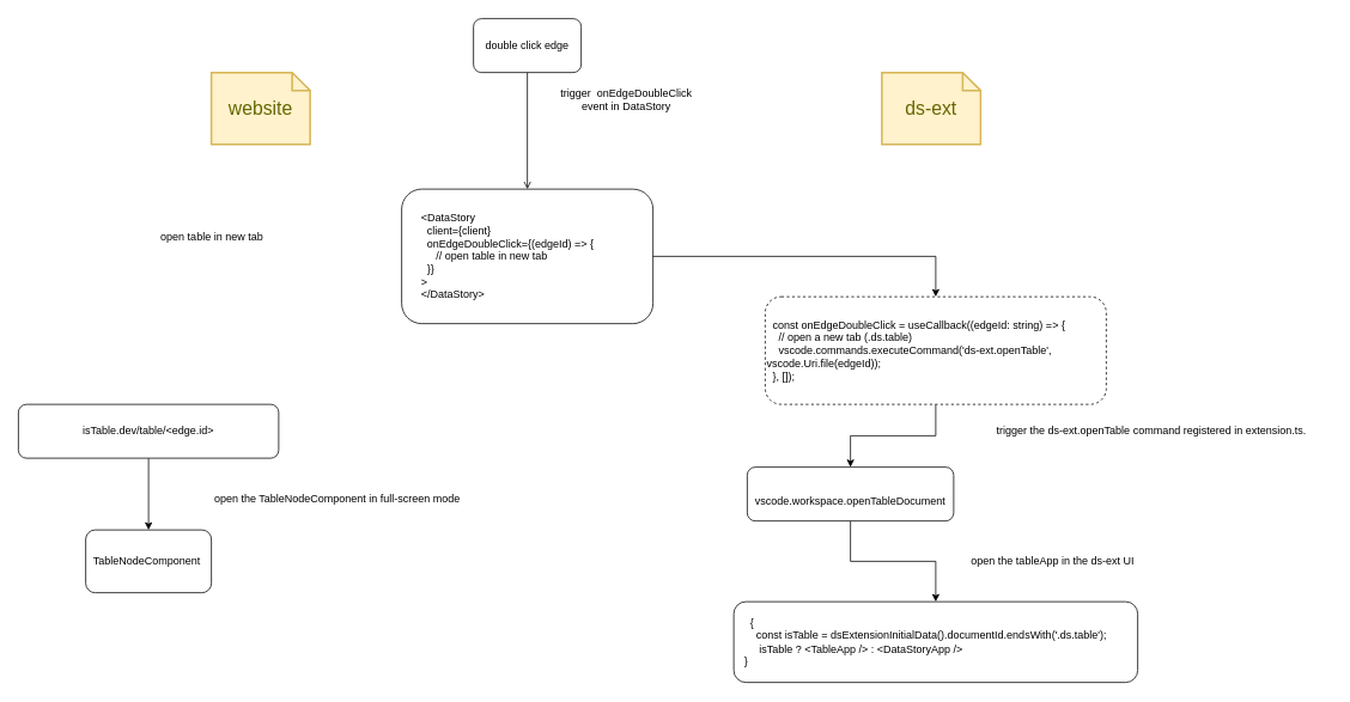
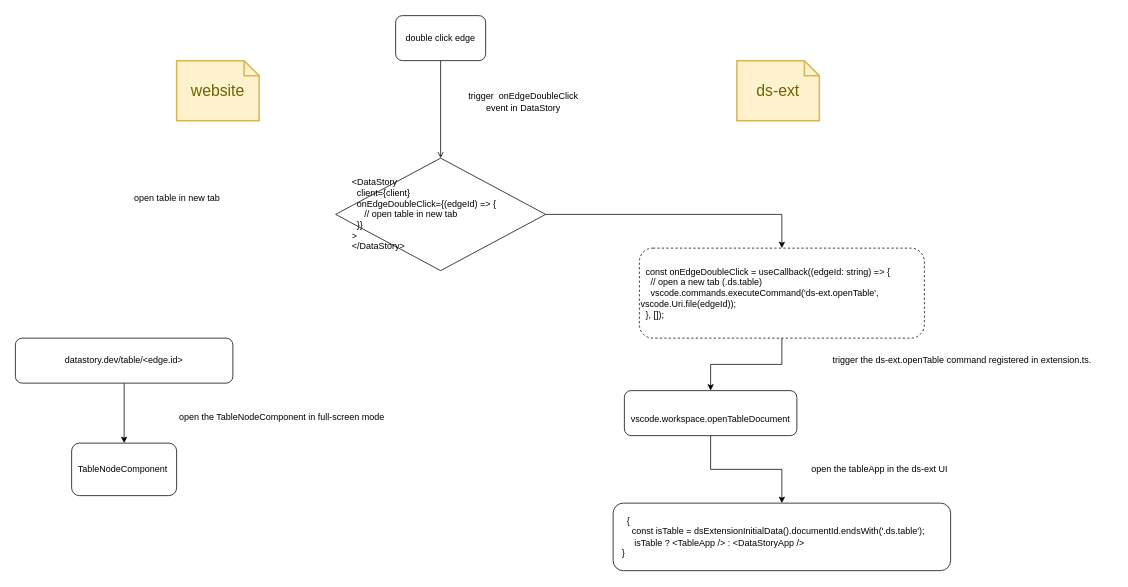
- <mxCell id="10" value="trigger&amp;nbsp;&amp;nbsp;&lt;span style=&quot;text-wrap-mode: wrap;&quot;&gt;onEdgeDoubleClick event in DataStory&lt;/span&gt;" style="text;html=1;align=center;verticalAlign=middle;resizable=0;points=[];autosize=1;strokeColor=none;fillColor=none;" vertex="1" parent="1"><mxGeometry x="552" y="95" width="290" height="30" as="geometry" /></mxCell>
+ <mxCell id="10" value="trigger&amp;nbsp;&amp;nbsp;&lt;span style=&quot;text-wrap-mode: wrap;&quot;&gt;onEdgeDoubleClick event in DataStory&lt;/span&gt;" style="text;html=1;align=center;verticalAlign=middle;resizable=0;points=[];autosize=1;strokeColor=none;fillColor=none;" vertex="1" parent="1"><mxGeometry x="552" width="290" height="30" as="geometry" y="120" /></mxCell>
- <mxCell id="9" value="&lt;div&gt;&lt;span style=&quot;font-size: 12px;&quot;&gt;&amp;nbsp; &amp;nbsp; &amp;nbsp; &amp;lt;DataStory&lt;/span&gt;&lt;/div&gt;&lt;div&gt;&lt;span style=&quot;font-size: 12px;&quot;&gt;&amp;nbsp; &amp;nbsp; &amp;nbsp; &amp;nbsp; client={client}&lt;/span&gt;&lt;/div&gt;&lt;div&gt;&lt;span style=&quot;font-size: 12px;&quot;&gt;&amp;nbsp; &amp;nbsp; &amp;nbsp; &amp;nbsp; onEdgeDoubleClick={(edgeId) =&amp;gt; {&lt;/span&gt;&lt;/div&gt;&lt;div&gt;&lt;span style=&quot;font-size: 12px;&quot;&gt;&amp;nbsp; &amp;nbsp; &amp;nbsp; &amp;nbsp; &amp;nbsp; &amp;nbsp;//&amp;nbsp;&lt;/span&gt;&lt;span style=&quot;text-align: center; text-wrap-mode: nowrap; background-color: transparent; color: light-dark(rgb(0, 0, 0), rgb(255, 255, 255));&quot;&gt;open table in new tab&amp;nbsp;&lt;/span&gt;&lt;/div&gt;&lt;div&gt;&lt;span style=&quot;font-size: 12px;&quot;&gt;&amp;nbsp; &amp;nbsp; &amp;nbsp; &amp;nbsp; }}&lt;/span&gt;&lt;/div&gt;&lt;div&gt;&lt;span style=&quot;font-size: 12px;&quot;&gt;&amp;nbsp; &amp;nbsp; &amp;nbsp; &amp;gt;&lt;/span&gt;&lt;/div&gt;&lt;div&gt;&lt;span style=&quot;background-color: transparent; color: light-dark(rgb(0, 0, 0), rgb(255, 255, 255));&quot;&gt;&amp;nbsp; &amp;nbsp; &amp;nbsp; &amp;lt;/DataStory&amp;gt;&lt;/span&gt;&lt;/div&gt;" style="rounded=1;whiteSpace=wrap;html=1;align=left;" vertex="1" parent="1"><mxGeometry x="447" y="210" width="280" height="150" as="geometry" /></mxCell>
+ <mxCell id="9" value="&lt;div&gt;&lt;span style=&quot;font-size: 12px;&quot;&gt;&amp;nbsp; &amp;nbsp; &amp;nbsp; &amp;lt;DataStory&lt;/span&gt;&lt;/div&gt;&lt;div&gt;&lt;span style=&quot;font-size: 12px;&quot;&gt;&amp;nbsp; &amp;nbsp; &amp;nbsp; &amp;nbsp; client={client}&lt;/span&gt;&lt;/div&gt;&lt;div&gt;&lt;span style=&quot;font-size: 12px;&quot;&gt;&amp;nbsp; &amp;nbsp; &amp;nbsp; &amp;nbsp; onEdgeDoubleClick={(edgeId) =&amp;gt; {&lt;/span&gt;&lt;/div&gt;&lt;div&gt;&lt;span style=&quot;font-size: 12px;&quot;&gt;&amp;nbsp; &amp;nbsp; &amp;nbsp; &amp;nbsp; &amp;nbsp; &amp;nbsp;//&amp;nbsp;&lt;/span&gt;&lt;span style=&quot;text-align: center; text-wrap-mode: nowrap; background-color: transparent; color: light-dark(rgb(0, 0, 0), rgb(255, 255, 255));&quot;&gt;open table in new tab&amp;nbsp;&lt;/span&gt;&lt;/div&gt;&lt;div&gt;&lt;span style=&quot;font-size: 12px;&quot;&gt;&amp;nbsp; &amp;nbsp; &amp;nbsp; &amp;nbsp; }}&lt;/span&gt;&lt;/div&gt;&lt;div&gt;&lt;span style=&quot;font-size: 12px;&quot;&gt;&amp;nbsp; &amp;nbsp; &amp;nbsp; &amp;gt;&lt;/span&gt;&lt;/div&gt;&lt;div&gt;&lt;span style=&quot;background-color: transparent; color: light-dark(rgb(0, 0, 0), rgb(255, 255, 255));&quot;&gt;&amp;nbsp; &amp;nbsp; &amp;nbsp; &amp;lt;/DataStory&amp;gt;&lt;/span&gt;&lt;/div&gt;" style="rhombus;whiteSpace=wrap;html=1;align=left;" vertex="1" parent="1"><mxGeometry x="447" y="210" width="280" height="150" as="geometry" /></mxCell>
- <mxCell id="5" value="&lt;span style=&quot;font-size: 12px;&quot;&gt;isTable.dev/table/&amp;lt;edge.id&amp;gt;&lt;/span&gt;" style="rounded=1;whiteSpace=wrap;html=1;" vertex="1" parent="1"><mxGeometry x="20" y="450" width="290" height="60" as="geometry" /></mxCell>
+ <mxCell id="5" value="&lt;span style=&quot;font-size: 12px;&quot;&gt;datastory.dev/table/&amp;lt;edge.id&amp;gt;&lt;/span&gt;" style="rounded=1;whiteSpace=wrap;html=1;" vertex="1" parent="1"><mxGeometry x="20" y="450" width="290" height="60" as="geometry" /></mxCell>
